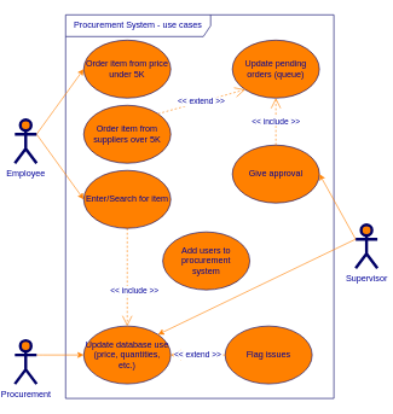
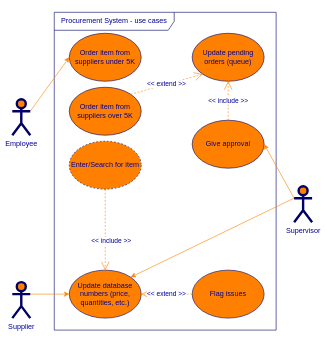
- <mxCell id="3" value="Order item from price under 5K" style="ellipse;whiteSpace=wrap;html=1;fillColor=#FF8000;strokeColor=#000066;fontColor=#000099;" vertex="1" parent="1"><mxGeometry x="115" y="55" width="120" height="80" as="geometry" /></mxCell>
+ <mxCell id="3" value="Order item from suppliers under 5K" style="ellipse;whiteSpace=wrap;html=1;fillColor=#FF8000;strokeColor=#000066;fontColor=#000099;" vertex="1" parent="1"><mxGeometry x="115" y="55" width="120" height="80" as="geometry" /></mxCell>
- <mxCell id="10" style="rounded=0;html=1;exitX=1;exitY=0.333;exitPerimeter=0;entryX=0;entryY=0.5;jettySize=auto;orthogonalLoop=1;fontColor=#000099;strokeColor=#FF8000;" edge="1" parent="1" source="12" target="18"><mxGeometry relative="1" as="geometry" /></mxCell>
- <mxCell id="18" value="Enter/Search for item" style="ellipse;whiteSpace=wrap;html=1;fillColor=#FF8000;strokeColor=#000066;fontColor=#000099;" vertex="1" parent="1"><mxGeometry x="115" y="235" width="120" height="80" as="geometry" /></mxCell>
+ <mxCell id="18" value="Enter/Search for item" style="ellipse;whiteSpace=wrap;html=1;fillColor=#FF8000;strokeColor=#000066;fontColor=#000099;dashed=1;" vertex="1" parent="1"><mxGeometry x="115" y="235" width="120" height="80" as="geometry" /></mxCell>
- <mxCell id="22" value="Add users to&lt;br&gt;procurement&lt;br&gt;system" style="ellipse;whiteSpace=wrap;html=1;fillColor=#FF8000;strokeColor=#000066;fontColor=#000099;" vertex="1" parent="1"><mxGeometry x="224" y="320" width="120" height="80" as="geometry" /></mxCell>
- <mxCell id="7" value="Update database use (price, quantities, etc.)" style="ellipse;whiteSpace=wrap;html=1;fillColor=#FF8000;strokeColor=#000066;fontColor=#000099;" vertex="1" parent="1"><mxGeometry x="115" y="450" width="120" height="80" as="geometry" /></mxCell>
+ <mxCell id="7" value="Update database numbers (price, quantities, etc.)" style="ellipse;whiteSpace=wrap;html=1;fillColor=#FF8000;strokeColor=#000066;fontColor=#000099;" vertex="1" parent="1"><mxGeometry x="115" y="450" width="120" height="80" as="geometry" /></mxCell>
- <mxCell id="8" value="Flag issues" style="ellipse;whiteSpace=wrap;html=1;fillColor=#FF8000;strokeColor=#000066;fontColor=#000099;" vertex="1" parent="1"><mxGeometry x="310" y="450" width="120" height="80" as="geometry" /></mxCell>
+ <mxCell id="8" value="Flag issues" style="ellipse;whiteSpace=wrap;html=1;fillColor=#FF8000;strokeColor=#000066;fontColor=#000099;" vertex="1" parent="1"><mxGeometry x="320" y="450" width="120" height="80" as="geometry" /></mxCell>
- <mxCell id="20" value="Procurement" style="shape=umlActor;verticalLabelPosition=bottom;labelBackgroundColor=#ffffff;verticalAlign=top;html=1;strokeWidth=4;fillColor=#FF8000;strokeColor=#000066;fontColor=#000099;" vertex="1" parent="1"><mxGeometry x="20" y="470" width="30" height="60" as="geometry" /></mxCell>
+ <mxCell id="20" value="Supplier" style="shape=umlActor;verticalLabelPosition=bottom;labelBackgroundColor=#ffffff;verticalAlign=top;html=1;strokeWidth=4;fillColor=#FF8000;strokeColor=#000066;fontColor=#000099;" vertex="1" parent="1"><mxGeometry x="20" y="470" width="30" height="60" as="geometry" /></mxCell>
